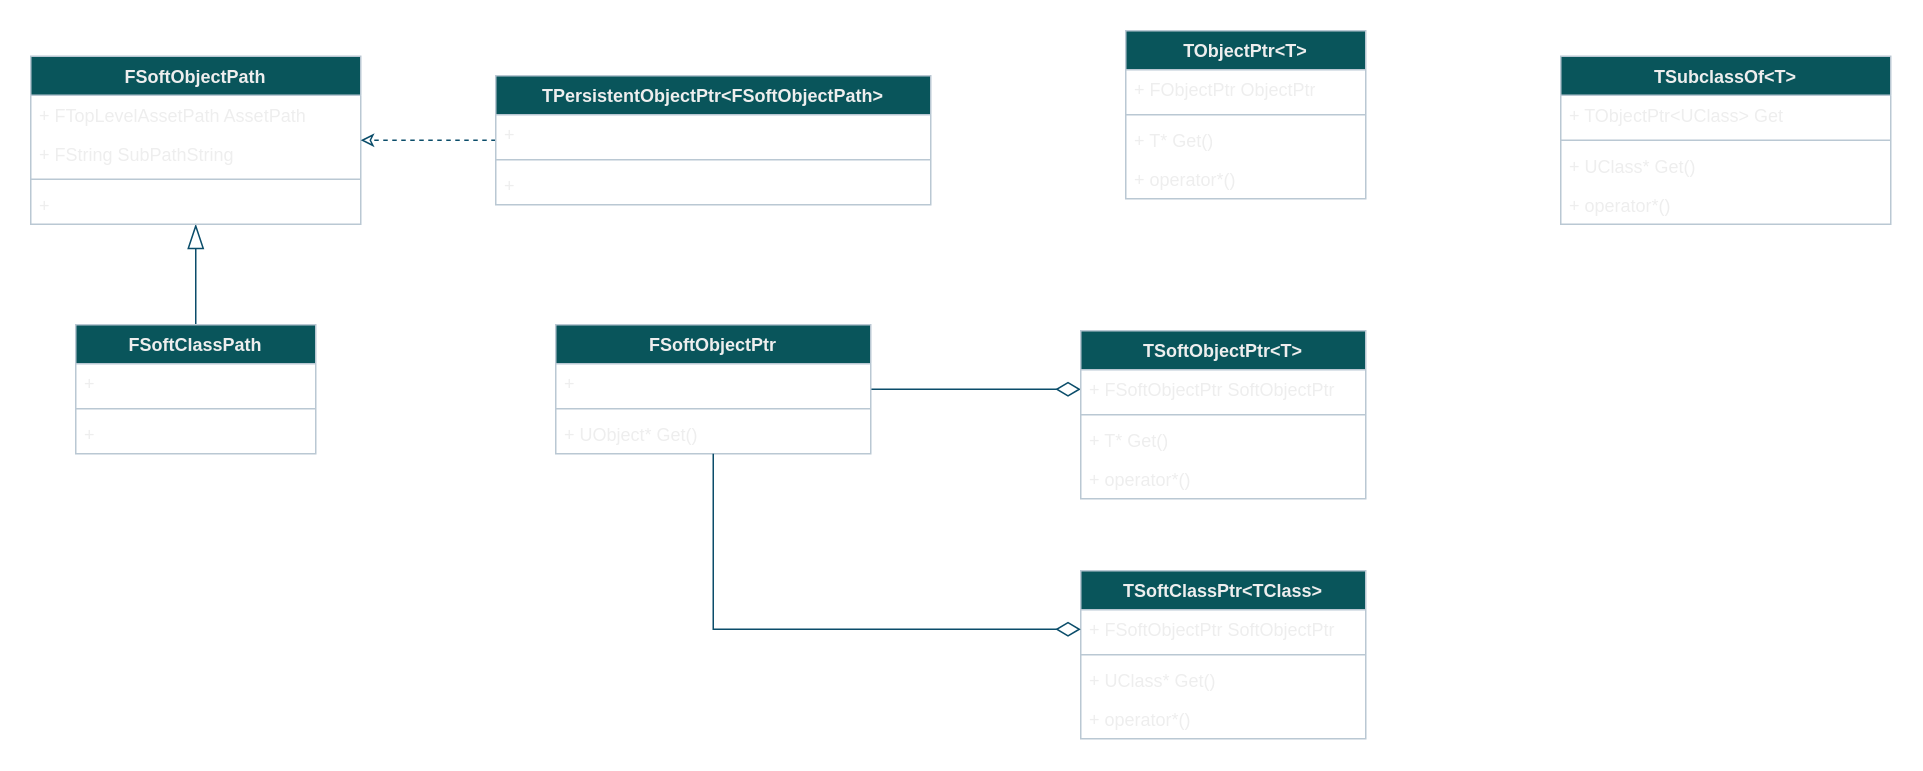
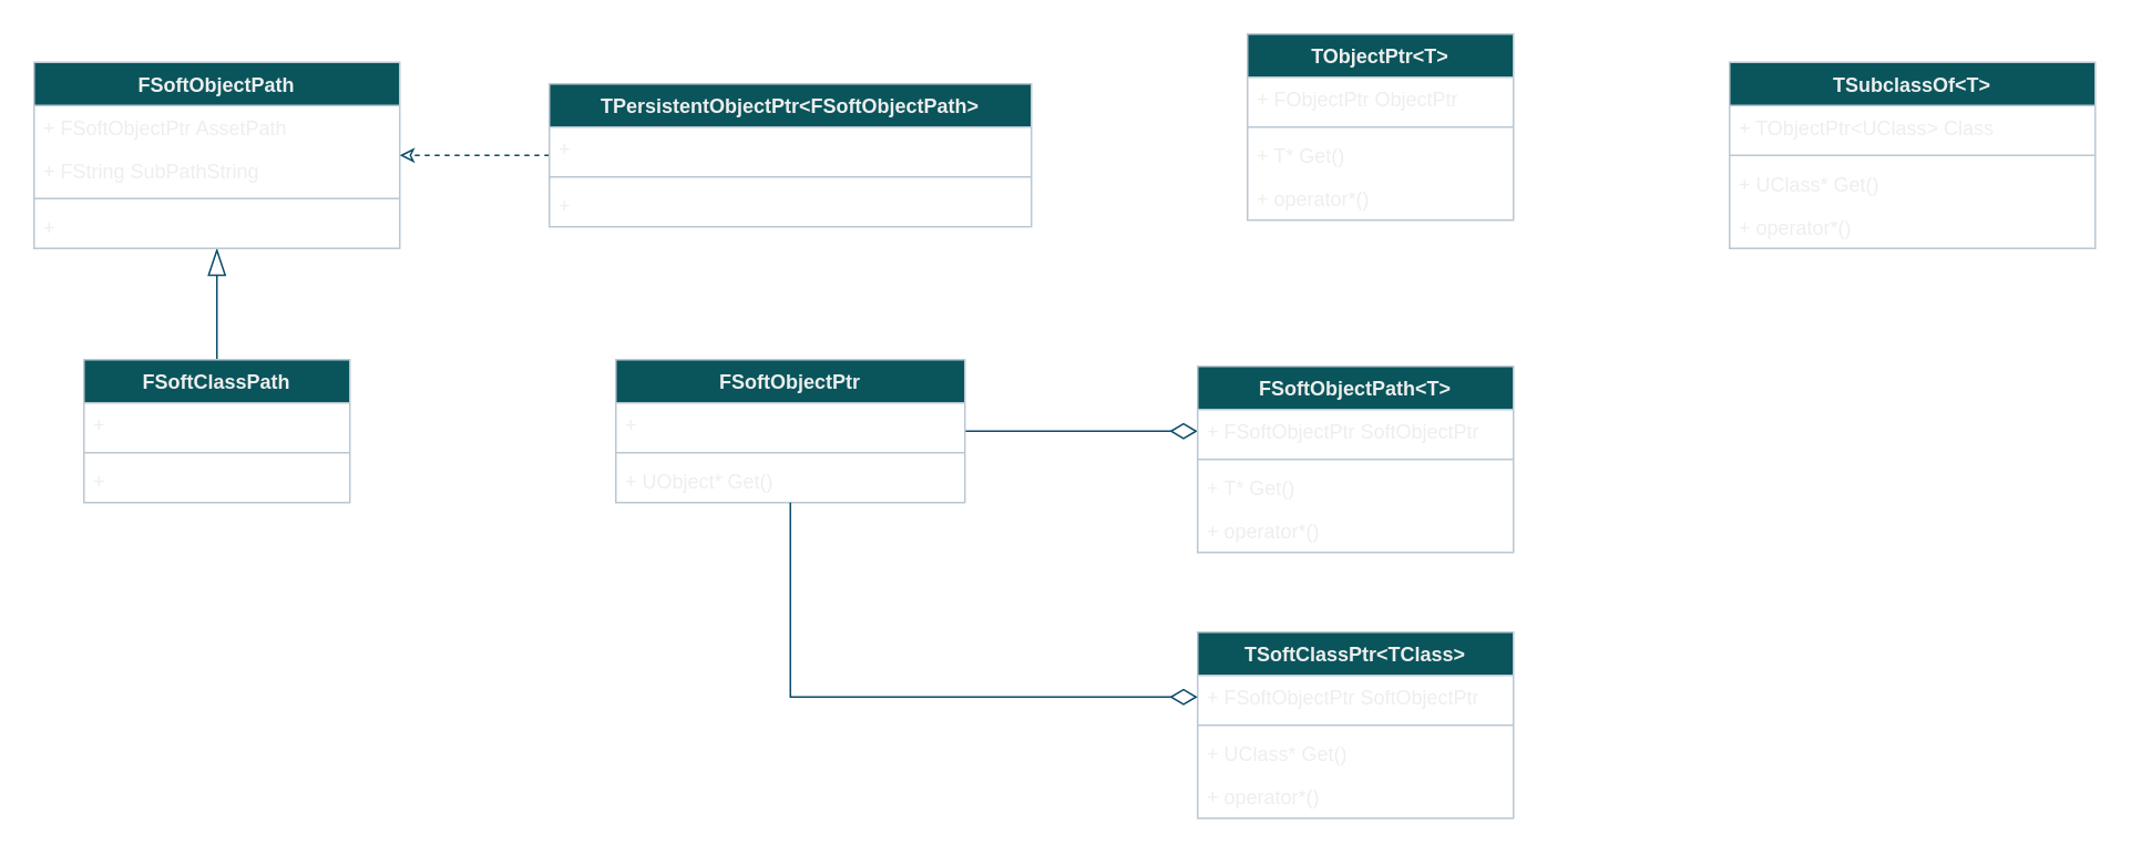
- <mxCell id="4" value="+ FTopLevelAssetPath AssetPath" style="text;strokeColor=none;fillColor=none;align=left;verticalAlign=top;spacingLeft=4;spacingRight=4;overflow=hidden;rotatable=0;points=[[0,0.5],[1,0.5]];portConstraint=eastwest;whiteSpace=wrap;html=1;labelBackgroundColor=none;fontColor=#EEEEEE;" vertex="1" parent="3"><mxGeometry y="26" width="220" height="26" as="geometry" /></mxCell>
+ <mxCell id="4" value="+ FSoftObjectPtr AssetPath" style="text;strokeColor=none;fillColor=none;align=left;verticalAlign=top;spacingLeft=4;spacingRight=4;overflow=hidden;rotatable=0;points=[[0,0.5],[1,0.5]];portConstraint=eastwest;whiteSpace=wrap;html=1;labelBackgroundColor=none;fontColor=#EEEEEE;" vertex="1" parent="3"><mxGeometry y="26" width="220" height="26" as="geometry" /></mxCell>
- <mxCell id="39" value="+ TObjectPtr&amp;lt;UClass&amp;gt; Get" style="text;strokeColor=none;fillColor=none;align=left;verticalAlign=top;spacingLeft=4;spacingRight=4;overflow=hidden;rotatable=0;points=[[0,0.5],[1,0.5]];portConstraint=eastwest;whiteSpace=wrap;html=1;labelBackgroundColor=none;fontColor=#EEEEEE;" vertex="1" parent="38"><mxGeometry y="26" width="220" height="26" as="geometry" /></mxCell>
+ <mxCell id="39" value="+ TObjectPtr&amp;lt;UClass&amp;gt; Class" style="text;strokeColor=none;fillColor=none;align=left;verticalAlign=top;spacingLeft=4;spacingRight=4;overflow=hidden;rotatable=0;points=[[0,0.5],[1,0.5]];portConstraint=eastwest;whiteSpace=wrap;html=1;labelBackgroundColor=none;fontColor=#EEEEEE;" vertex="1" parent="38"><mxGeometry y="26" width="220" height="26" as="geometry" /></mxCell>
- <mxCell id="22" value="TSoftObjectPtr&amp;lt;T&amp;gt;" style="swimlane;fontStyle=1;align=center;verticalAlign=top;childLayout=stackLayout;horizontal=1;startSize=26;horizontalStack=0;resizeParent=1;resizeParentMax=0;resizeLast=0;collapsible=1;marginBottom=0;whiteSpace=wrap;html=1;labelBackgroundColor=none;fillColor=#09555B;strokeColor=#BAC8D3;fontColor=#EEEEEE;" vertex="1" parent="1"><mxGeometry x="720" y="220" width="190" height="112" as="geometry" /></mxCell>
+ <mxCell id="22" value="FSoftObjectPath&amp;lt;T&amp;gt;" style="swimlane;fontStyle=1;align=center;verticalAlign=top;childLayout=stackLayout;horizontal=1;startSize=26;horizontalStack=0;resizeParent=1;resizeParentMax=0;resizeLast=0;collapsible=1;marginBottom=0;whiteSpace=wrap;html=1;labelBackgroundColor=none;fillColor=#09555B;strokeColor=#BAC8D3;fontColor=#EEEEEE;" vertex="1" parent="1"><mxGeometry x="720" y="220" width="190" height="112" as="geometry" /></mxCell>
